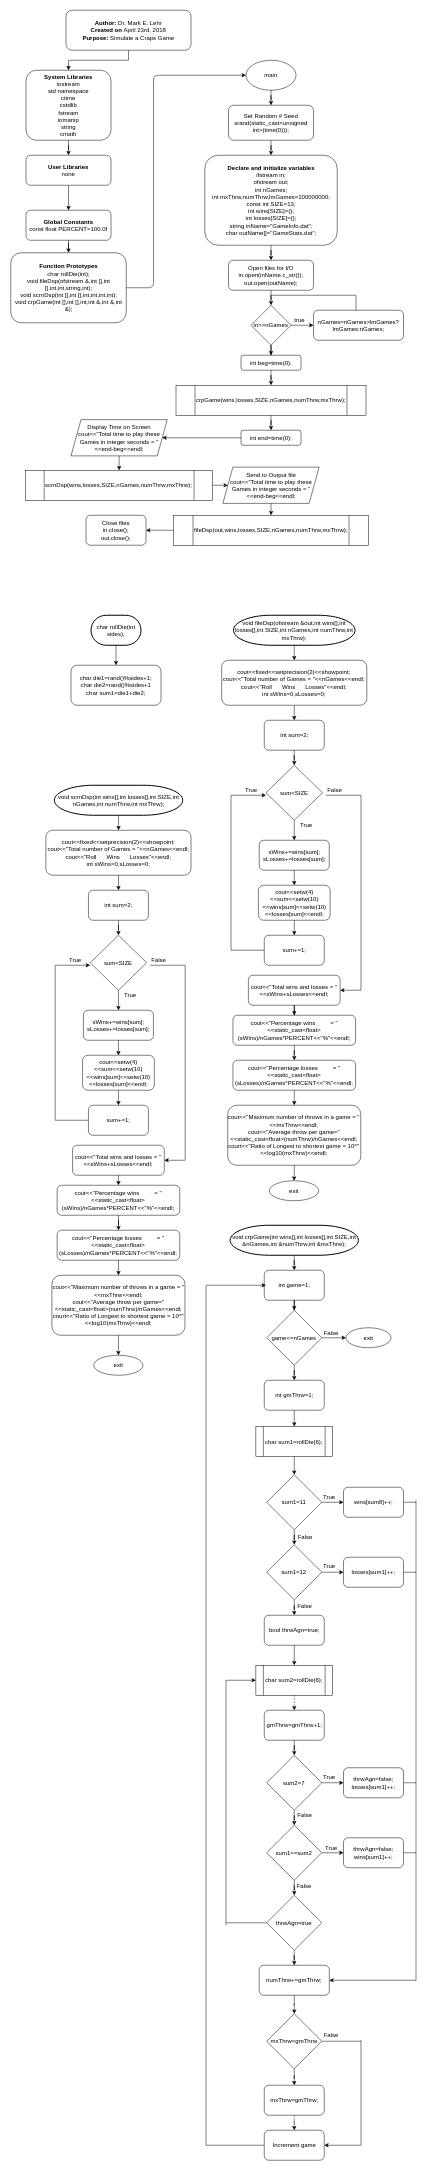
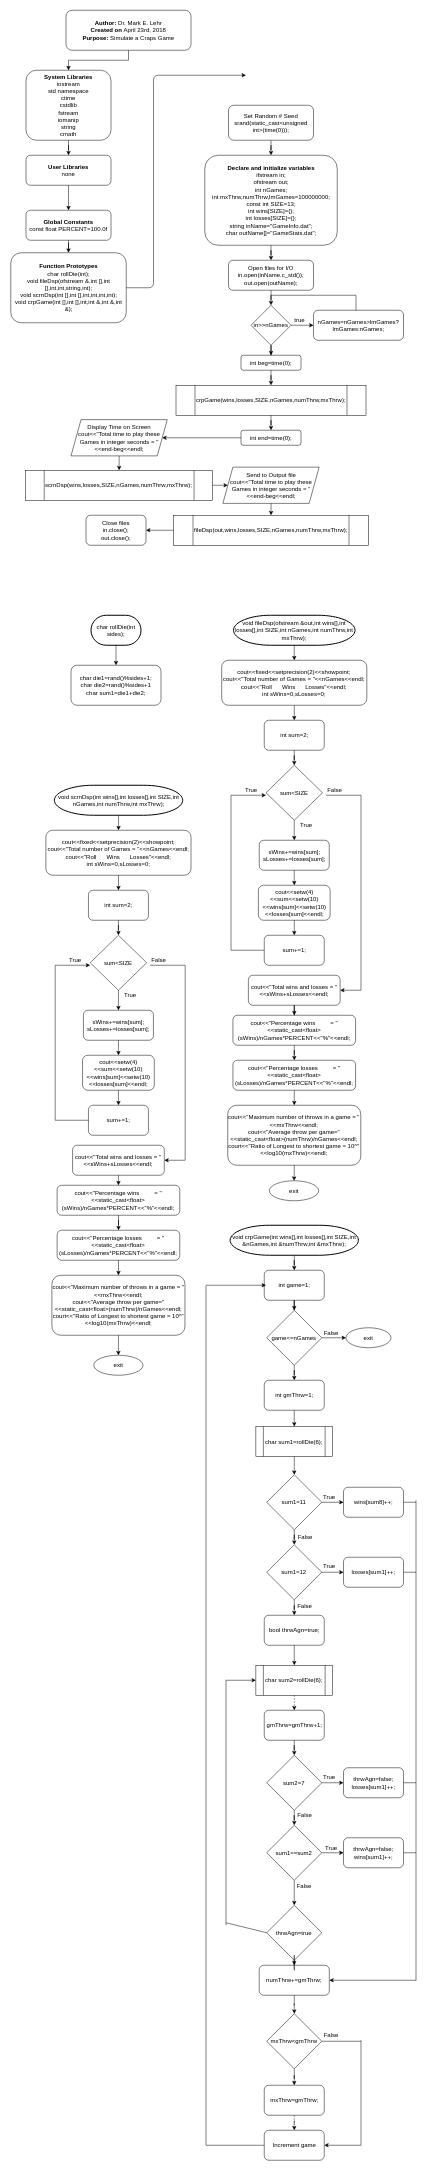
- <mxCell id="82" value="main" style="ellipse;whiteSpace=wrap;html=1;" parent="72" vertex="1"><mxGeometry x="470.5" y="100" width="100" height="60" as="geometry" /></mxCell>
- <mxCell id="87" value="" style="edgeStyle=orthogonalEdgeStyle;rounded=0;orthogonalLoop=1;jettySize=auto;html=1;" edge="1" parent="72" source="82" target="86"><mxGeometry relative="1" as="geometry" /></mxCell>
- <mxCell id="88" value="Open files for I/O&lt;br&gt;in.open(inName.c_str());&lt;br&gt;out.open(outName);" style="rounded=1;whiteSpace=wrap;html=1;" vertex="1" parent="72"><mxGeometry x="435.5" y="500" width="170" height="60" as="geometry" /></mxCell>
+ <mxCell id="88" value="Open files for I/O&lt;br&gt;in.open(inName.c_std());&lt;br&gt;out.open(outName);" style="rounded=1;whiteSpace=wrap;html=1;" vertex="1" parent="72"><mxGeometry x="435.5" y="500" width="170" height="60" as="geometry" /></mxCell>
- <mxCell id="155" value="thrwAgn=true" style="rhombus;whiteSpace=wrap;html=1;" vertex="1" parent="113"><mxGeometry x="121.39" y="1340" width="110.24" height="110" as="geometry" /></mxCell>
+ <mxCell id="155" value="thrwAgn=true" style="rhombus;whiteSpace=wrap;html=1;" vertex="1" parent="113"><mxGeometry x="121.39" y="1360" width="110.24" height="110" as="geometry" /></mxCell>
